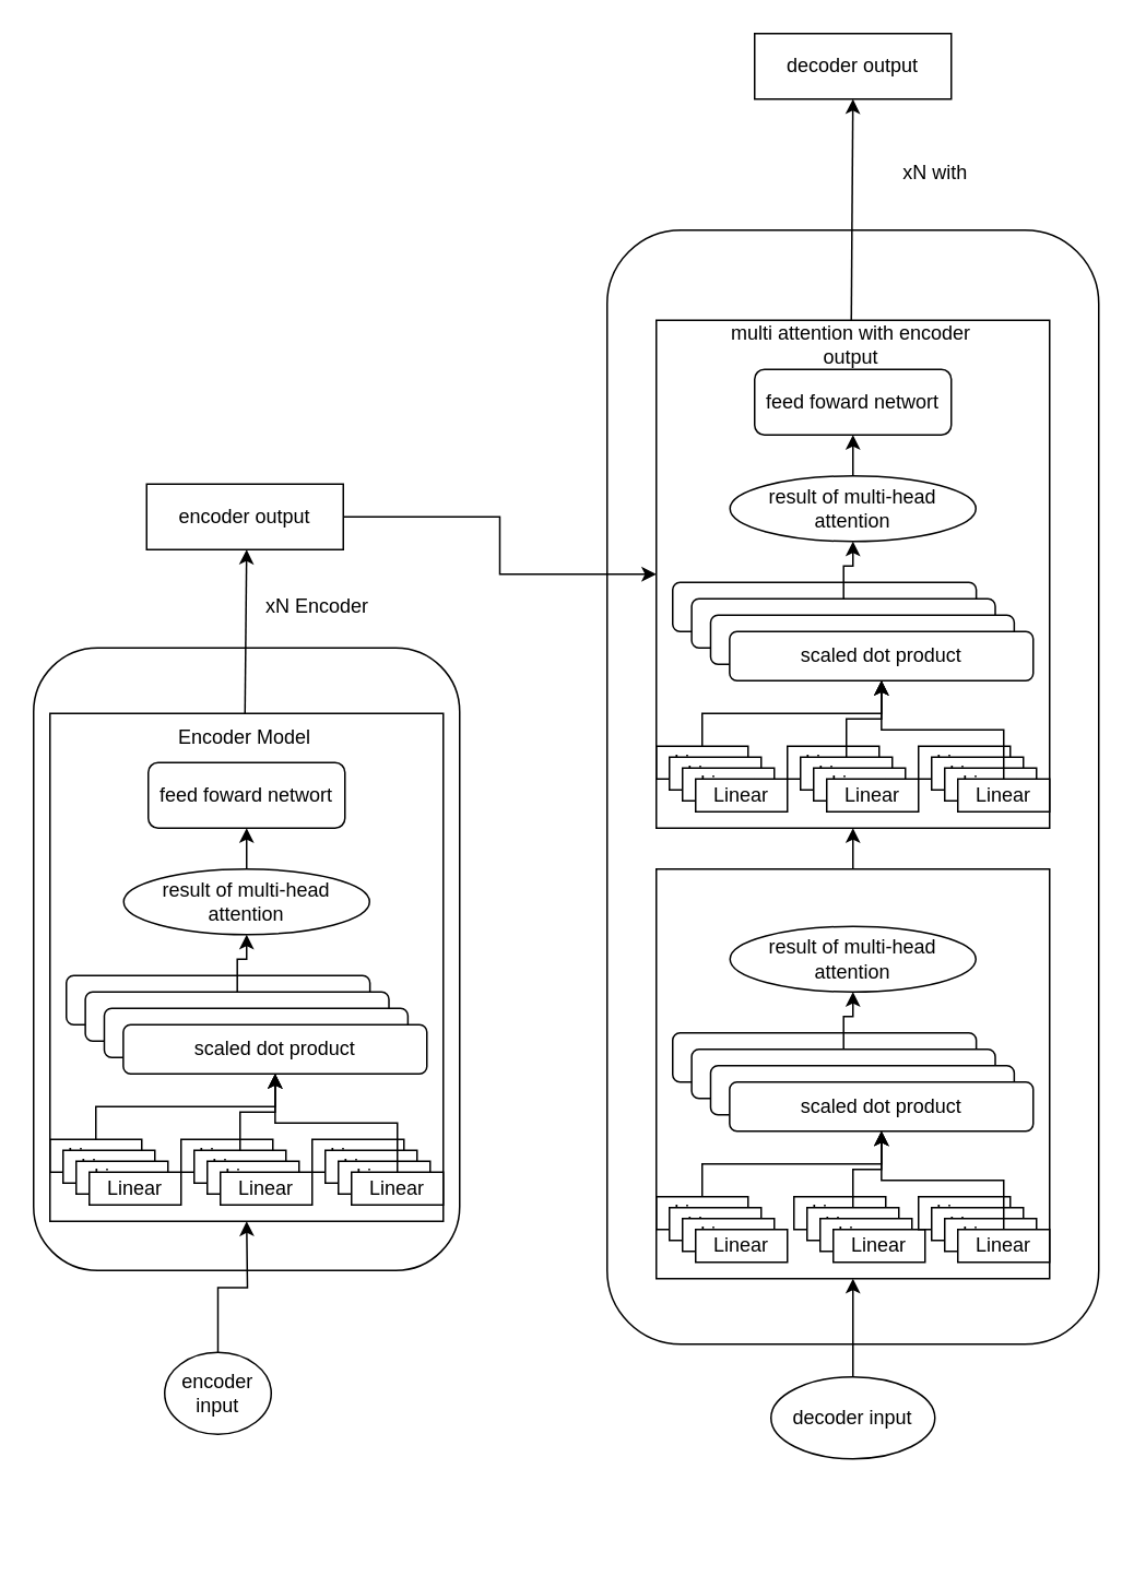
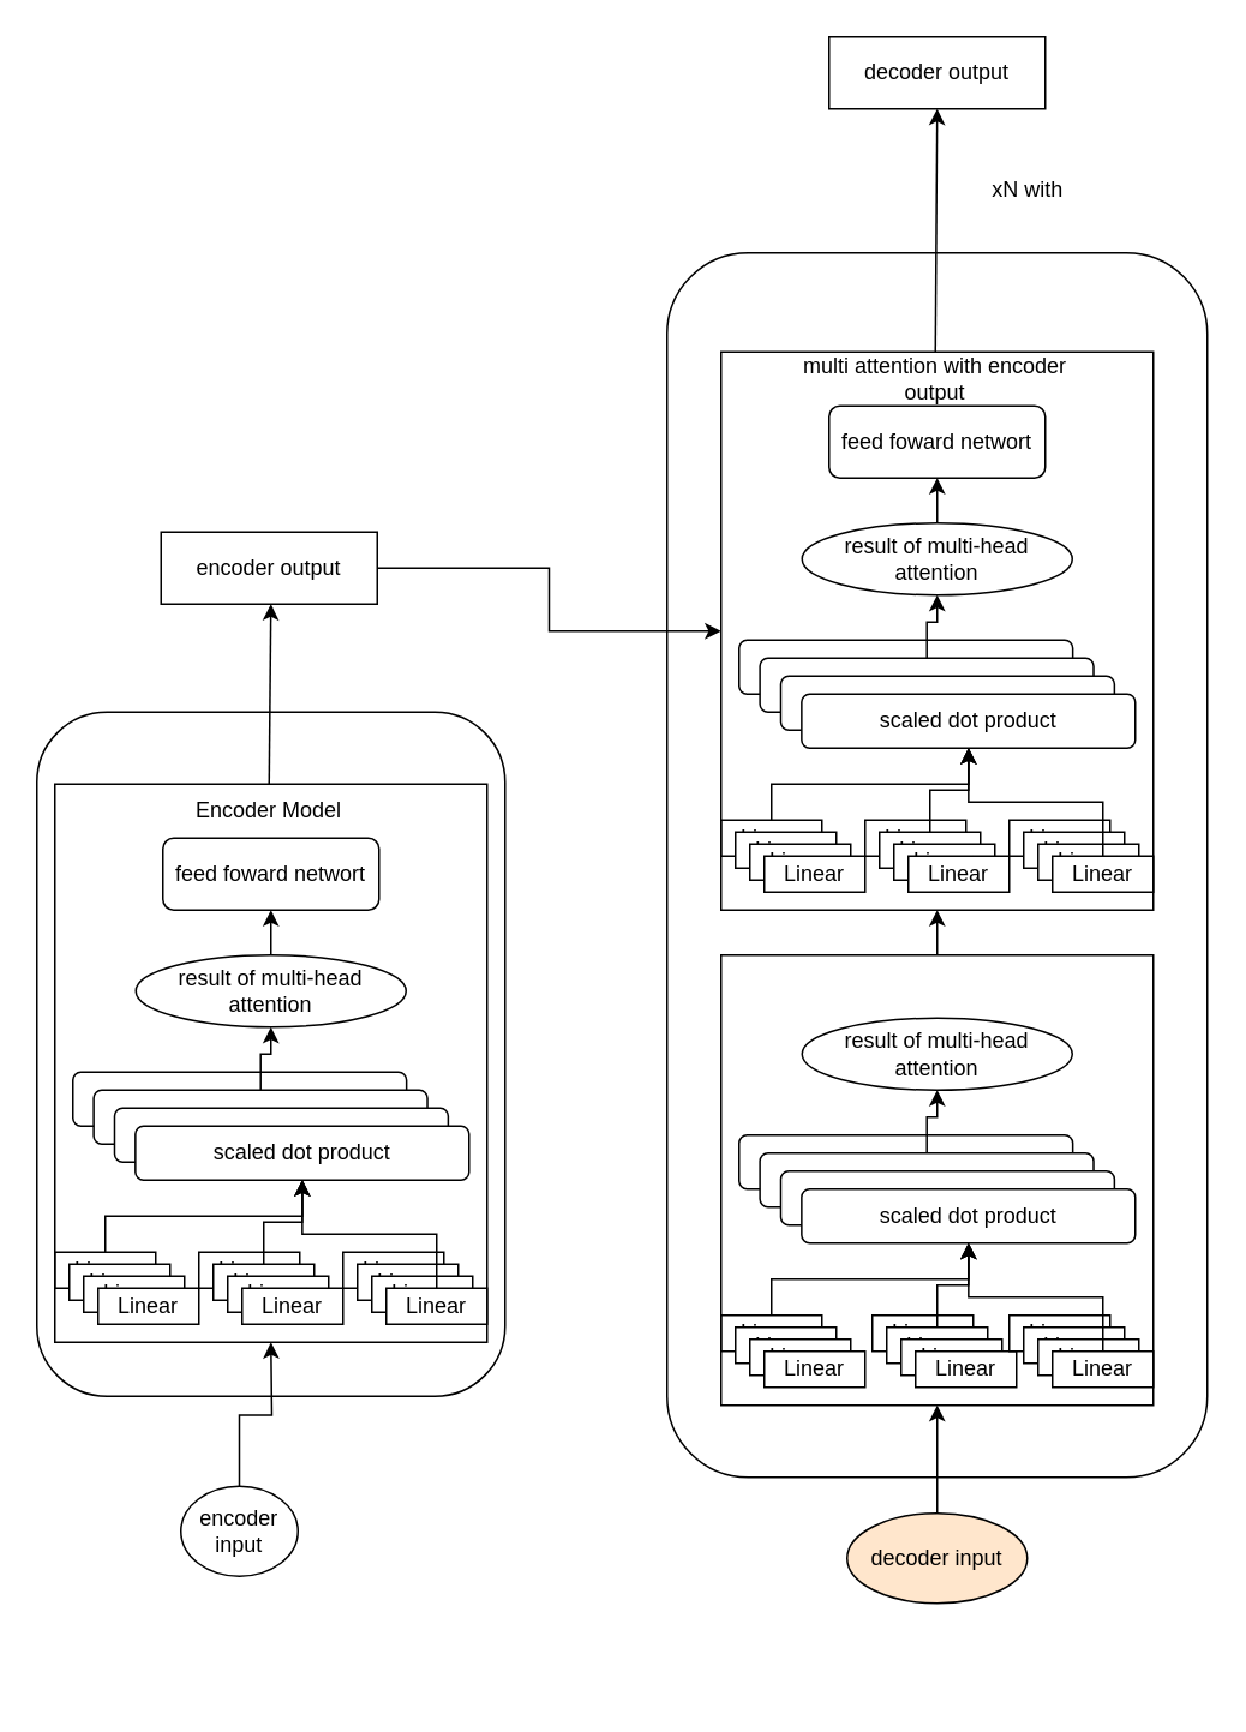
- <mxCell id="6" value="xN Encoder&amp;nbsp;" style="text;html=1;strokeColor=none;fillColor=none;align=center;verticalAlign=middle;whiteSpace=wrap;rounded=0;" vertex="1" parent="1"><mxGeometry x="150" y="355" width="90" height="30" as="geometry" /></mxCell>
- <mxCell id="80" value="decoder input" style="ellipse;whiteSpace=wrap;html=1;" vertex="1" parent="75"><mxGeometry x="-14" y="110" width="100" height="50" as="geometry" /></mxCell>
+ <mxCell id="80" value="decoder input" style="ellipse;whiteSpace=wrap;html=1;fillColor=#ffe6cc;" vertex="1" parent="75"><mxGeometry x="-14" y="110" width="100" height="50" as="geometry" /></mxCell>
